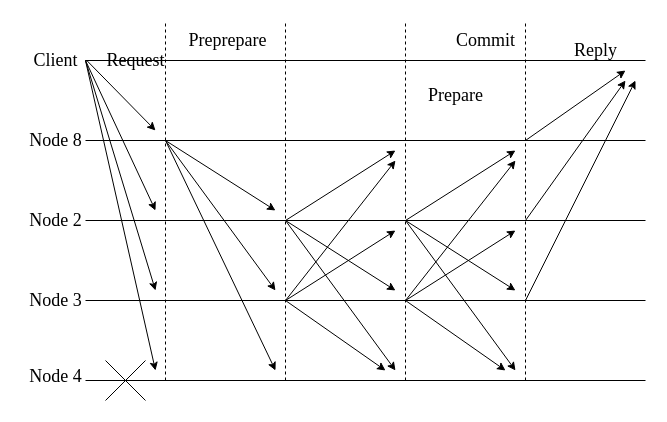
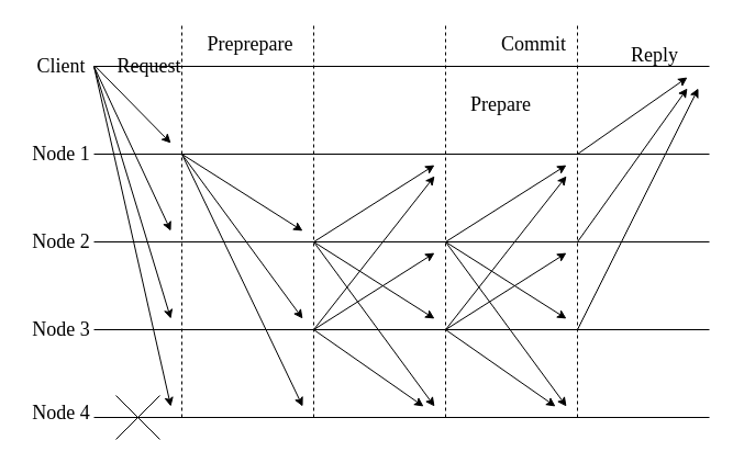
- <mxCell id="14" value="&lt;font style=&quot;font-size: 18px;&quot;&gt;Node 8&lt;/font&gt;" style="text;html=1;align=center;verticalAlign=middle;resizable=0;points=[];autosize=1;strokeColor=none;fillColor=none;fontSize=14;fontFamily=Times New Roman;" vertex="1" parent="2"><mxGeometry x="-5" y="110" width="70" height="20" as="geometry" /></mxCell>
+ <mxCell id="14" value="&lt;font style=&quot;font-size: 18px;&quot;&gt;Node 1&lt;/font&gt;" style="text;html=1;align=center;verticalAlign=middle;resizable=0;points=[];autosize=1;strokeColor=none;fillColor=none;fontSize=14;fontFamily=Times New Roman;" vertex="1" parent="2"><mxGeometry x="-5" y="110" width="70" height="20" as="geometry" /></mxCell>
